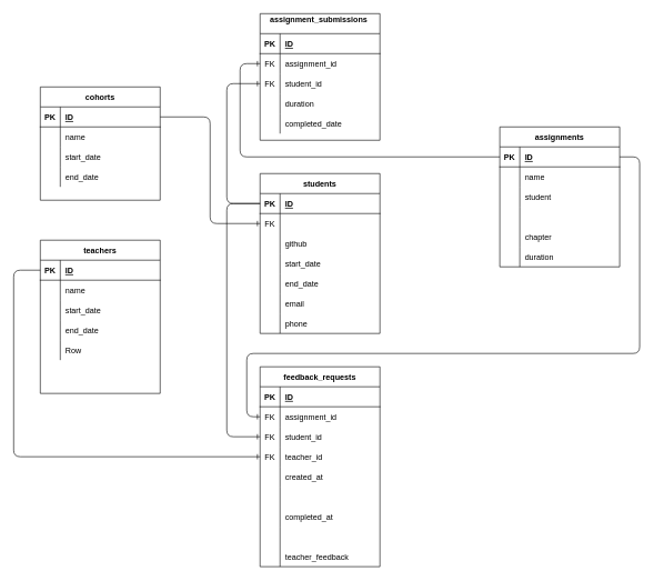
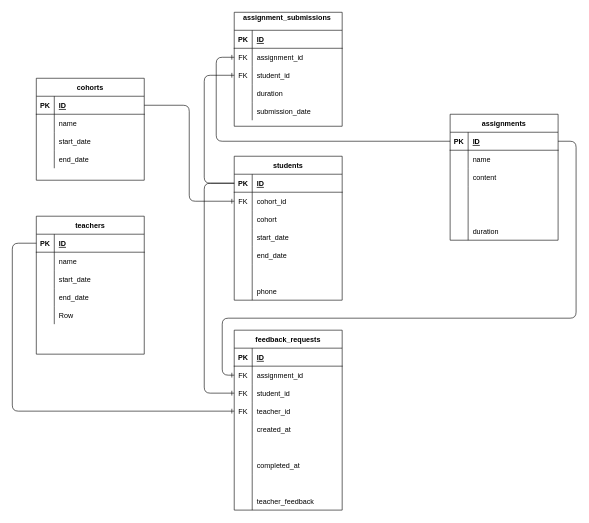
- <mxCell id="91" value="completed_date" style="shape=partialRectangle;connectable=0;fillColor=none;top=0;left=0;bottom=0;right=0;align=left;spacingLeft=6;overflow=hidden;" vertex="1" parent="89"><mxGeometry x="30" width="150" height="30" as="geometry" /></mxCell>
+ <mxCell id="91" value="submission_date" style="shape=partialRectangle;connectable=0;fillColor=none;top=0;left=0;bottom=0;right=0;align=left;spacingLeft=6;overflow=hidden;" vertex="1" parent="89"><mxGeometry x="30" width="150" height="30" as="geometry" /></mxCell>
- <mxCell id="41" value="student" style="shape=partialRectangle;connectable=0;fillColor=none;top=0;left=0;bottom=0;right=0;align=left;spacingLeft=6;overflow=hidden;" vertex="1" parent="39"><mxGeometry x="30" width="150" height="30" as="geometry" /></mxCell>
+ <mxCell id="41" value="content" style="shape=partialRectangle;connectable=0;fillColor=none;top=0;left=0;bottom=0;right=0;align=left;spacingLeft=6;overflow=hidden;" vertex="1" parent="39"><mxGeometry x="30" width="150" height="30" as="geometry" /></mxCell>
+ <mxCell id="98" value="cohort_id" style="shape=partialRectangle;connectable=0;fillColor=none;top=0;left=0;bottom=0;right=0;align=left;spacingLeft=6;overflow=hidden;" vertex="1" parent="96"><mxGeometry x="30" width="150" height="30" as="geometry" /></mxCell>
- <mxCell id="46" value="chapter" style="shape=partialRectangle;connectable=0;fillColor=none;top=0;left=0;bottom=0;right=0;align=left;spacingLeft=6;overflow=hidden;" vertex="1" parent="44"><mxGeometry x="30" width="150" height="30" as="geometry" /></mxCell>
- <mxCell id="101" value="github" style="shape=partialRectangle;connectable=0;fillColor=none;top=0;left=0;bottom=0;right=0;align=left;spacingLeft=6;overflow=hidden;" vertex="1" parent="99"><mxGeometry x="30" width="150" height="30" as="geometry" /></mxCell>
+ <mxCell id="101" value="cohort" style="shape=partialRectangle;connectable=0;fillColor=none;top=0;left=0;bottom=0;right=0;align=left;spacingLeft=6;overflow=hidden;" vertex="1" parent="99"><mxGeometry x="30" width="150" height="30" as="geometry" /></mxCell>
- <mxCell id="110" value="email" style="shape=partialRectangle;connectable=0;fillColor=none;top=0;left=0;bottom=0;right=0;align=left;spacingLeft=6;overflow=hidden;" vertex="1" parent="108"><mxGeometry x="30" width="150" height="30" as="geometry" /></mxCell>
